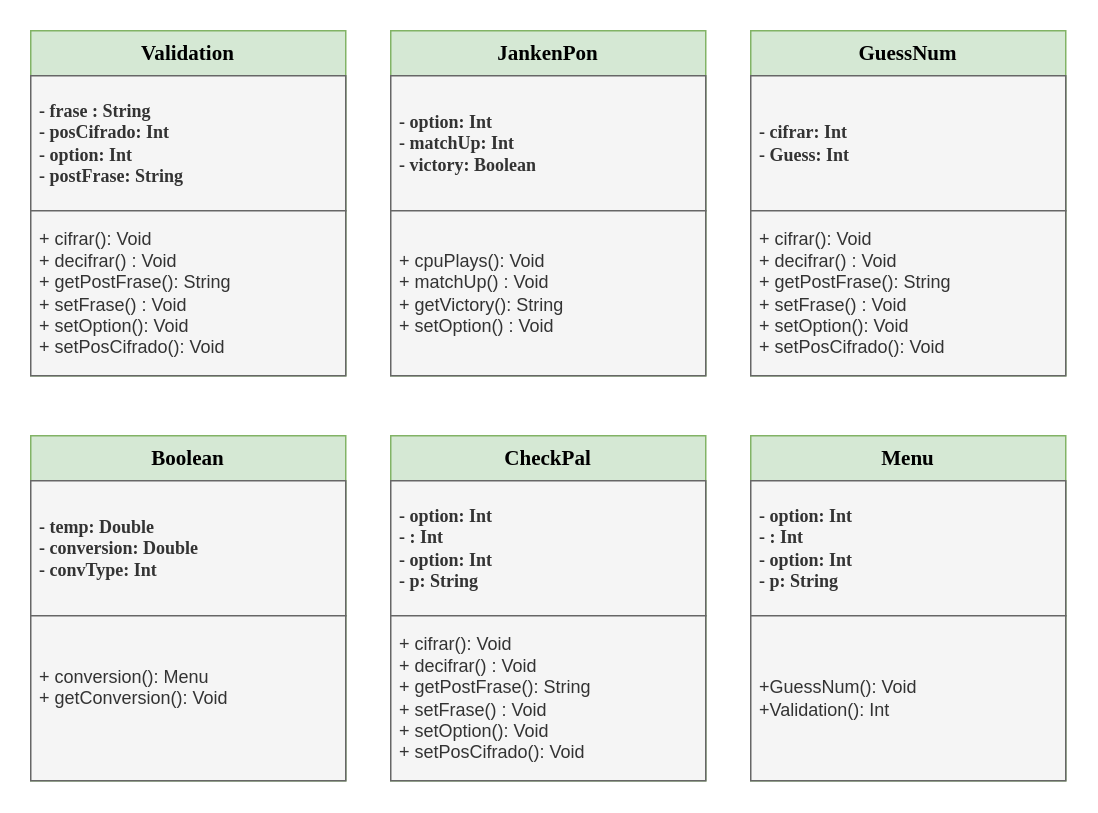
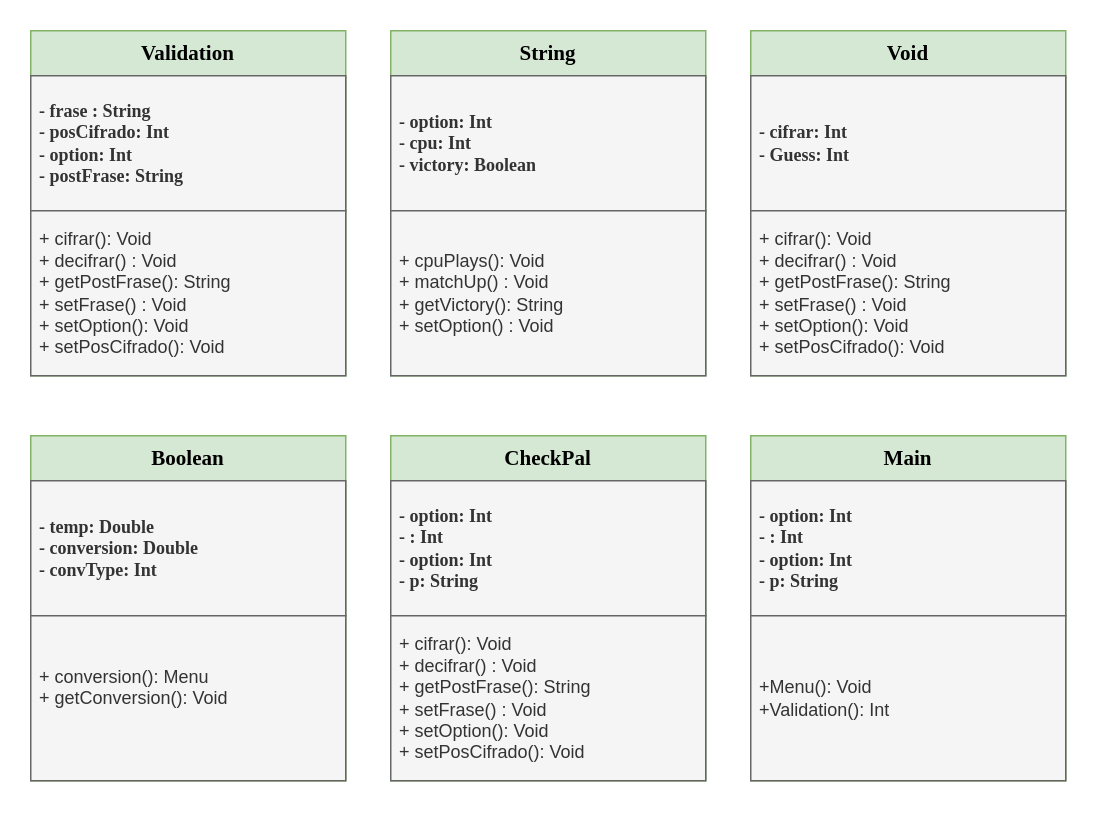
- <mxCell id="5" value="&lt;h3&gt;&lt;b&gt;&lt;font face=&quot;Lucida Console&quot;&gt;JankenPon&lt;/font&gt;&lt;/b&gt;&lt;/h3&gt;" style="swimlane;fontStyle=0;childLayout=stackLayout;horizontal=1;startSize=30;horizontalStack=0;resizeParent=1;resizeParentMax=0;resizeLast=0;collapsible=1;marginBottom=0;whiteSpace=wrap;html=1;fillColor=#d5e8d4;strokeColor=#82b366;" vertex="1" parent="1"><mxGeometry x="260" y="20" width="210" height="230" as="geometry" /></mxCell>
+ <mxCell id="5" value="&lt;h3&gt;&lt;b&gt;&lt;font face=&quot;Lucida Console&quot;&gt;String&lt;/font&gt;&lt;/b&gt;&lt;/h3&gt;" style="swimlane;fontStyle=0;childLayout=stackLayout;horizontal=1;startSize=30;horizontalStack=0;resizeParent=1;resizeParentMax=0;resizeLast=0;collapsible=1;marginBottom=0;whiteSpace=wrap;html=1;fillColor=#d5e8d4;strokeColor=#82b366;" vertex="1" parent="1"><mxGeometry x="260" y="20" width="210" height="230" as="geometry" /></mxCell>
- <mxCell id="8" value="&lt;h3&gt;&lt;b&gt;&lt;font face=&quot;Lucida Console&quot;&gt;GuessNum&lt;/font&gt;&lt;/b&gt;&lt;/h3&gt;" style="swimlane;fontStyle=0;childLayout=stackLayout;horizontal=1;startSize=30;horizontalStack=0;resizeParent=1;resizeParentMax=0;resizeLast=0;collapsible=1;marginBottom=0;whiteSpace=wrap;html=1;fillColor=#d5e8d4;strokeColor=#82b366;" vertex="1" parent="1"><mxGeometry x="500" y="20" width="210" height="230" as="geometry" /></mxCell>
+ <mxCell id="8" value="&lt;h3&gt;&lt;b&gt;&lt;font face=&quot;Lucida Console&quot;&gt;Void&lt;/font&gt;&lt;/b&gt;&lt;/h3&gt;" style="swimlane;fontStyle=0;childLayout=stackLayout;horizontal=1;startSize=30;horizontalStack=0;resizeParent=1;resizeParentMax=0;resizeLast=0;collapsible=1;marginBottom=0;whiteSpace=wrap;html=1;fillColor=#d5e8d4;strokeColor=#82b366;" vertex="1" parent="1"><mxGeometry x="500" y="20" width="210" height="230" as="geometry" /></mxCell>
- <mxCell id="6" value="&lt;b&gt;&lt;font face=&quot;Lucida Console&quot;&gt;- option: Int&lt;/font&gt;&lt;/b&gt;&lt;div&gt;&lt;b&gt;&lt;font face=&quot;Lucida Console&quot;&gt;- matchUp: Int&lt;/font&gt;&lt;/b&gt;&lt;/div&gt;&lt;div&gt;&lt;b&gt;&lt;font face=&quot;Lucida Console&quot;&gt;- victory: Boolean&lt;/font&gt;&lt;/b&gt;&lt;/div&gt;" style="text;strokeColor=#666666;fillColor=#f5f5f5;align=left;verticalAlign=middle;spacingLeft=4;spacingRight=4;overflow=hidden;points=[[0,0.5],[1,0.5]];portConstraint=eastwest;rotatable=0;whiteSpace=wrap;html=1;fontColor=#333333;" vertex="1" parent="5"><mxGeometry y="30" width="210" height="90" as="geometry" /></mxCell>
+ <mxCell id="6" value="&lt;b&gt;&lt;font face=&quot;Lucida Console&quot;&gt;- option: Int&lt;/font&gt;&lt;/b&gt;&lt;div&gt;&lt;b&gt;&lt;font face=&quot;Lucida Console&quot;&gt;- cpu: Int&lt;/font&gt;&lt;/b&gt;&lt;/div&gt;&lt;div&gt;&lt;b&gt;&lt;font face=&quot;Lucida Console&quot;&gt;- victory: Boolean&lt;/font&gt;&lt;/b&gt;&lt;/div&gt;" style="text;strokeColor=#666666;fillColor=#f5f5f5;align=left;verticalAlign=middle;spacingLeft=4;spacingRight=4;overflow=hidden;points=[[0,0.5],[1,0.5]];portConstraint=eastwest;rotatable=0;whiteSpace=wrap;html=1;fontColor=#333333;" vertex="1" parent="5"><mxGeometry y="30" width="210" height="90" as="geometry" /></mxCell>
- <mxCell id="17" value="&lt;h3&gt;&lt;b&gt;&lt;font face=&quot;Lucida Console&quot;&gt;Menu&lt;/font&gt;&lt;/b&gt;&lt;/h3&gt;" style="swimlane;fontStyle=0;childLayout=stackLayout;horizontal=1;startSize=30;horizontalStack=0;resizeParent=1;resizeParentMax=0;resizeLast=0;collapsible=1;marginBottom=0;whiteSpace=wrap;html=1;fillColor=#d5e8d4;strokeColor=#82b366;" vertex="1" parent="1"><mxGeometry x="500" y="290" width="210" height="230" as="geometry" /></mxCell>
+ <mxCell id="17" value="&lt;h3&gt;&lt;b&gt;&lt;font face=&quot;Lucida Console&quot;&gt;Main&lt;/font&gt;&lt;/b&gt;&lt;/h3&gt;" style="swimlane;fontStyle=0;childLayout=stackLayout;horizontal=1;startSize=30;horizontalStack=0;resizeParent=1;resizeParentMax=0;resizeLast=0;collapsible=1;marginBottom=0;whiteSpace=wrap;html=1;fillColor=#d5e8d4;strokeColor=#82b366;" vertex="1" parent="1"><mxGeometry x="500" y="290" width="210" height="230" as="geometry" /></mxCell>
- <mxCell id="19" value="+GuessNum(): Void&lt;div&gt;+Validation(): Int&lt;/div&gt;" style="text;strokeColor=#666666;fillColor=#f5f5f5;align=left;verticalAlign=middle;spacingLeft=4;spacingRight=4;overflow=hidden;points=[[0,0.5],[1,0.5]];portConstraint=eastwest;rotatable=0;whiteSpace=wrap;html=1;fontColor=#333333;" vertex="1" parent="17"><mxGeometry y="120" width="210" height="110" as="geometry" /></mxCell>
+ <mxCell id="19" value="+Menu(): Void&lt;div&gt;+Validation(): Int&lt;/div&gt;" style="text;strokeColor=#666666;fillColor=#f5f5f5;align=left;verticalAlign=middle;spacingLeft=4;spacingRight=4;overflow=hidden;points=[[0,0.5],[1,0.5]];portConstraint=eastwest;rotatable=0;whiteSpace=wrap;html=1;fontColor=#333333;" vertex="1" parent="17"><mxGeometry y="120" width="210" height="110" as="geometry" /></mxCell>
